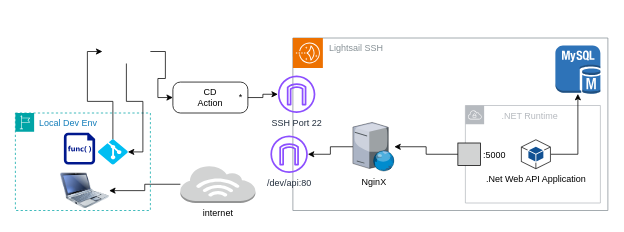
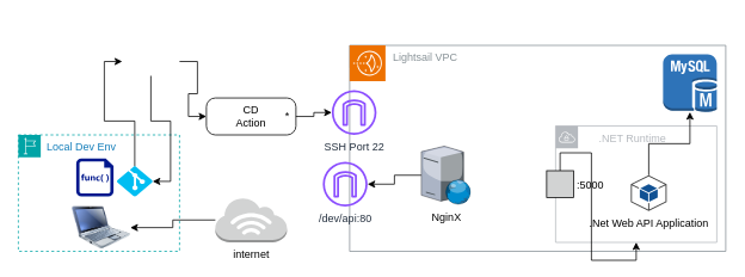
- <mxCell id="3" value="&amp;nbsp; &amp;nbsp; &amp;nbsp;Lightsail SSH" style="sketch=0;outlineConnect=0;gradientColor=none;html=1;whiteSpace=wrap;fontSize=12;fontStyle=0;shape=mxgraph.aws4.group;grIcon=mxgraph.aws4.group_vpc;strokeColor=#879196;fillColor=none;verticalAlign=top;align=left;spacingLeft=30;fontColor=#879196;dashed=0;movable=0;resizable=0;rotatable=0;deletable=0;editable=0;locked=1;connectable=0;" vertex="1" parent="2"><mxGeometry width="420" height="230" as="geometry" /></mxCell>
+ <mxCell id="3" value="&amp;nbsp; &amp;nbsp; &amp;nbsp;Lightsail VPC" style="sketch=0;outlineConnect=0;gradientColor=none;html=1;whiteSpace=wrap;fontSize=12;fontStyle=0;shape=mxgraph.aws4.group;grIcon=mxgraph.aws4.group_vpc;strokeColor=#879196;fillColor=none;verticalAlign=top;align=left;spacingLeft=30;fontColor=#879196;dashed=0;movable=0;resizable=0;rotatable=0;deletable=0;editable=0;locked=1;connectable=0;" vertex="1" parent="2"><mxGeometry width="420" height="230" as="geometry" /></mxCell>
- <mxCell id="14" style="edgeStyle=orthogonalEdgeStyle;rounded=0;orthogonalLoop=1;jettySize=auto;html=1;" edge="1" parent="2" source="11" target="6"><mxGeometry relative="1" as="geometry" /></mxCell>
+ <mxCell id="14" style="edgeStyle=orthogonalEdgeStyle;rounded=0;orthogonalLoop=1;jettySize=auto;html=1;" edge="1" parent="2" source="11" target="9"><mxGeometry relative="1" as="geometry" /></mxCell>
- <mxCell id="10" value=".Net Web API Application" style="outlineConnect=0;dashed=0;verticalLabelPosition=bottom;verticalAlign=top;align=center;html=1;shape=mxgraph.aws3.android;fillColor=#115193;gradientColor=none;" vertex="1" parent="8"><mxGeometry x="84" y="45" width="40" height="40" as="geometry" /></mxCell>
+ <mxCell id="10" value=".Net Web API Application" style="outlineConnect=0;dashed=0;verticalLabelPosition=bottom;verticalAlign=top;align=center;html=1;shape=mxgraph.aws3.android;fillColor=#115193;gradientColor=none;" vertex="1" parent="8"><mxGeometry x="94" y="55" width="40" height="40" as="geometry" /></mxCell>
- <mxCell id="19" value="internet" style="outlineConnect=0;dashed=0;verticalLabelPosition=bottom;verticalAlign=top;align=center;html=1;shape=mxgraph.aws3.internet_3;fillColor=#D2D3D3;gradientColor=none;" vertex="1" parent="1"><mxGeometry x="240" y="220" width="100" height="50" as="geometry" /></mxCell>
+ <mxCell id="19" value="internet" style="outlineConnect=0;dashed=0;verticalLabelPosition=bottom;verticalAlign=top;align=center;html=1;shape=mxgraph.aws3.internet_3;fillColor=#D2D3D3;gradientColor=none;" vertex="1" parent="1"><mxGeometry x="240" y="220" width="80" height="50" as="geometry" /></mxCell>
